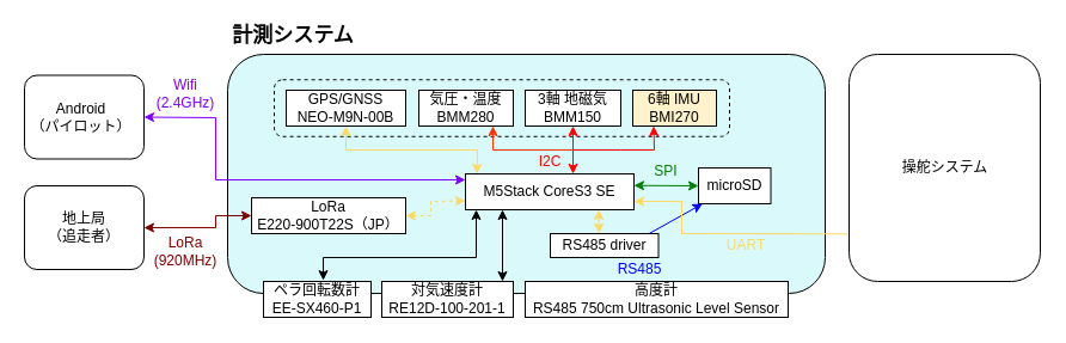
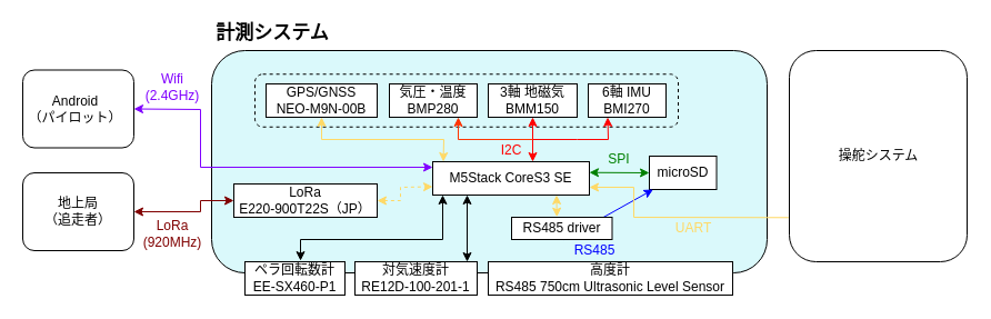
- <mxCell id="7" value="気圧・温度&lt;div&gt;BMM280&lt;/div&gt;" style="rounded=0;whiteSpace=wrap;html=1;" parent="1" vertex="1"><mxGeometry x="350" y="75" width="79" height="30" as="geometry" /></mxCell>
+ <mxCell id="7" value="気圧・温度&lt;div&gt;BMP280&lt;/div&gt;" style="rounded=0;whiteSpace=wrap;html=1;" parent="1" vertex="1"><mxGeometry x="350" y="75" width="79" height="30" as="geometry" /></mxCell>
- <mxCell id="5" value="6軸 IMU&lt;div&gt;BMI270&lt;/div&gt;" style="rounded=0;whiteSpace=wrap;html=1;fillColor=#fff2cc;" parent="1" vertex="1"><mxGeometry x="529" y="75" width="70" height="30" as="geometry" /></mxCell>
+ <mxCell id="5" value="6軸 IMU&lt;div&gt;BMI270&lt;/div&gt;" style="rounded=0;whiteSpace=wrap;html=1;" parent="1" vertex="1"><mxGeometry x="529" y="75" width="70" height="30" as="geometry" /></mxCell>
